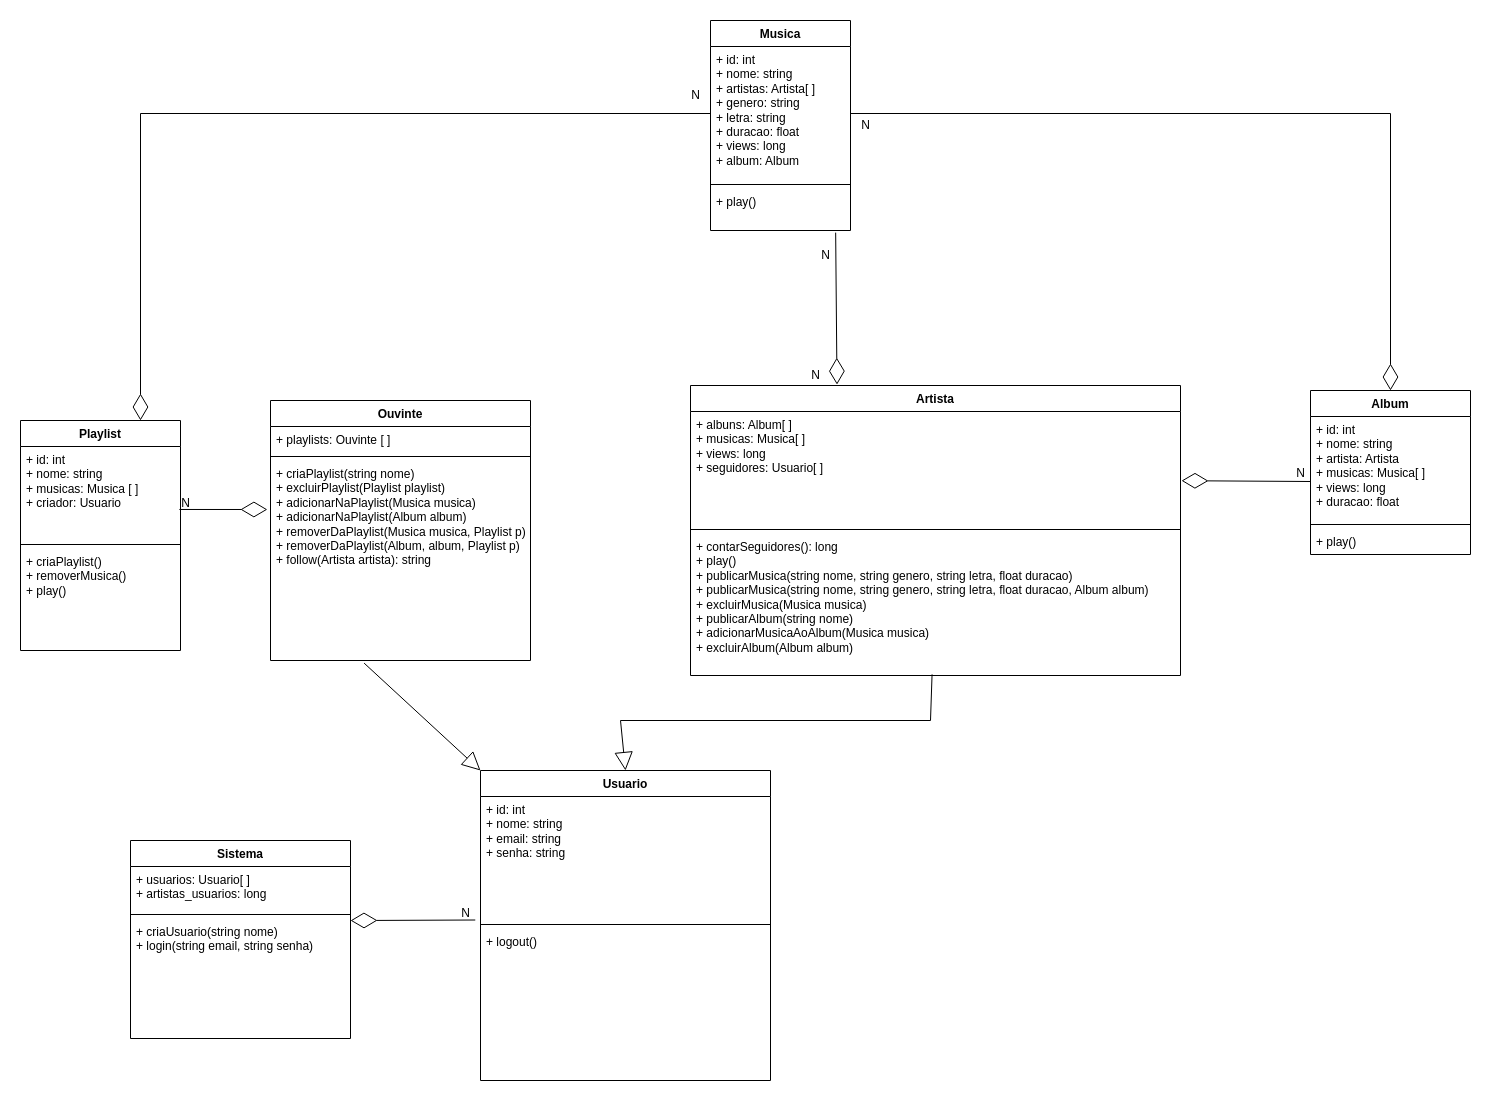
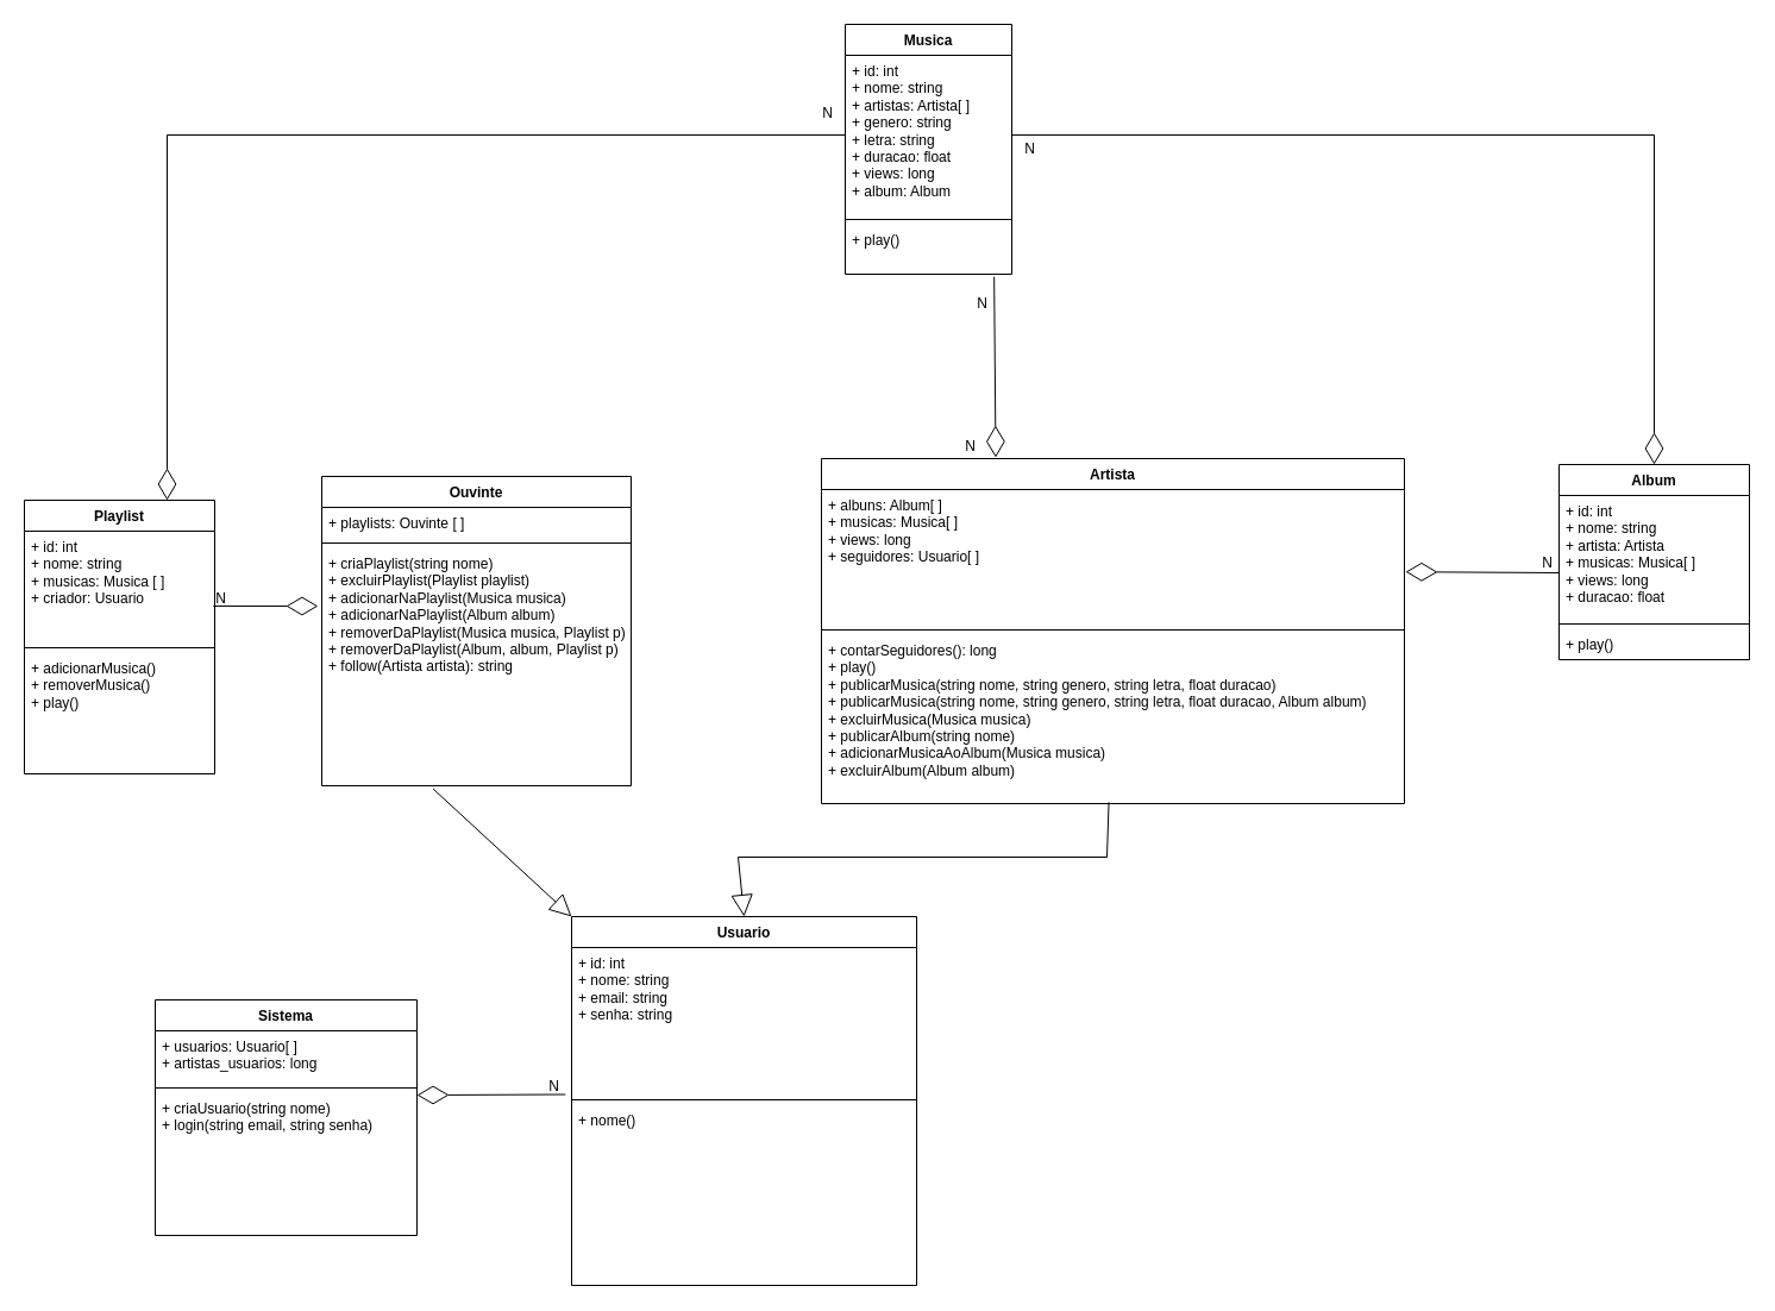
- <mxCell id="25" value="+ criaPlaylist()&lt;div&gt;+ removerMusica()&lt;br&gt;+ play()&lt;/div&gt;" style="text;strokeColor=none;fillColor=none;align=left;verticalAlign=top;spacingLeft=4;spacingRight=4;overflow=hidden;rotatable=0;points=[[0,0.5],[1,0.5]];portConstraint=eastwest;whiteSpace=wrap;html=1;" vertex="1" parent="22"><mxGeometry y="128" width="160" height="102" as="geometry" /></mxCell>
+ <mxCell id="25" value="+ adicionarMusica()&lt;div&gt;+ removerMusica()&lt;br&gt;+ play()&lt;/div&gt;" style="text;strokeColor=none;fillColor=none;align=left;verticalAlign=top;spacingLeft=4;spacingRight=4;overflow=hidden;rotatable=0;points=[[0,0.5],[1,0.5]];portConstraint=eastwest;whiteSpace=wrap;html=1;" vertex="1" parent="22"><mxGeometry y="128" width="160" height="102" as="geometry" /></mxCell>
- <mxCell id="13" value="+ logout()" style="text;strokeColor=none;fillColor=none;align=left;verticalAlign=top;spacingLeft=4;spacingRight=4;overflow=hidden;rotatable=0;points=[[0,0.5],[1,0.5]];portConstraint=eastwest;whiteSpace=wrap;html=1;" vertex="1" parent="10"><mxGeometry y="158" width="290" height="152" as="geometry" /></mxCell>
+ <mxCell id="13" value="+ nome()" style="text;strokeColor=none;fillColor=none;align=left;verticalAlign=top;spacingLeft=4;spacingRight=4;overflow=hidden;rotatable=0;points=[[0,0.5],[1,0.5]];portConstraint=eastwest;whiteSpace=wrap;html=1;" vertex="1" parent="10"><mxGeometry y="158" width="290" height="152" as="geometry" /></mxCell>
